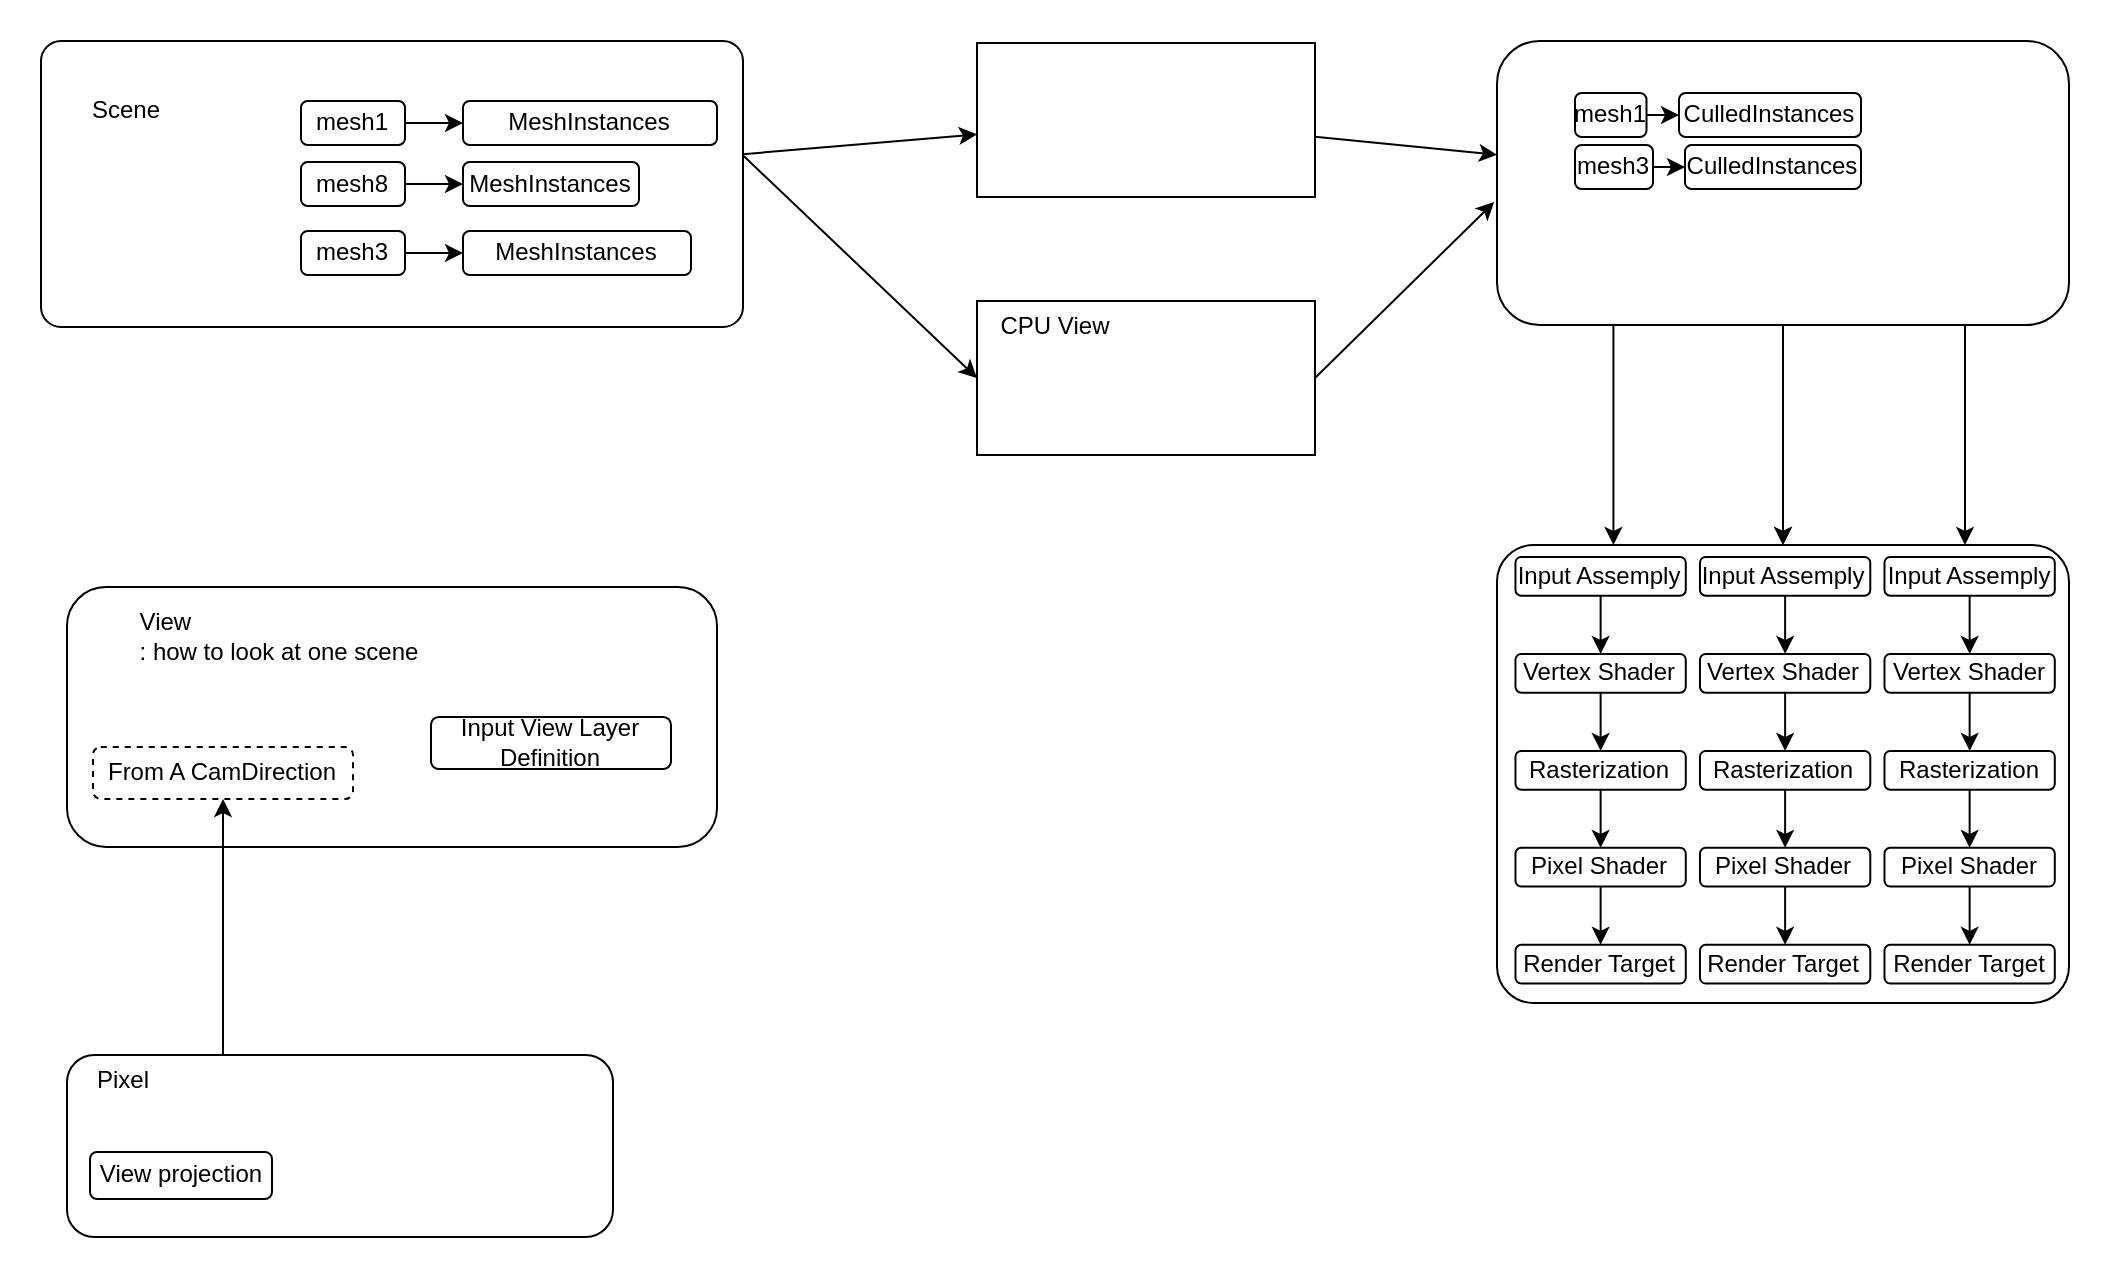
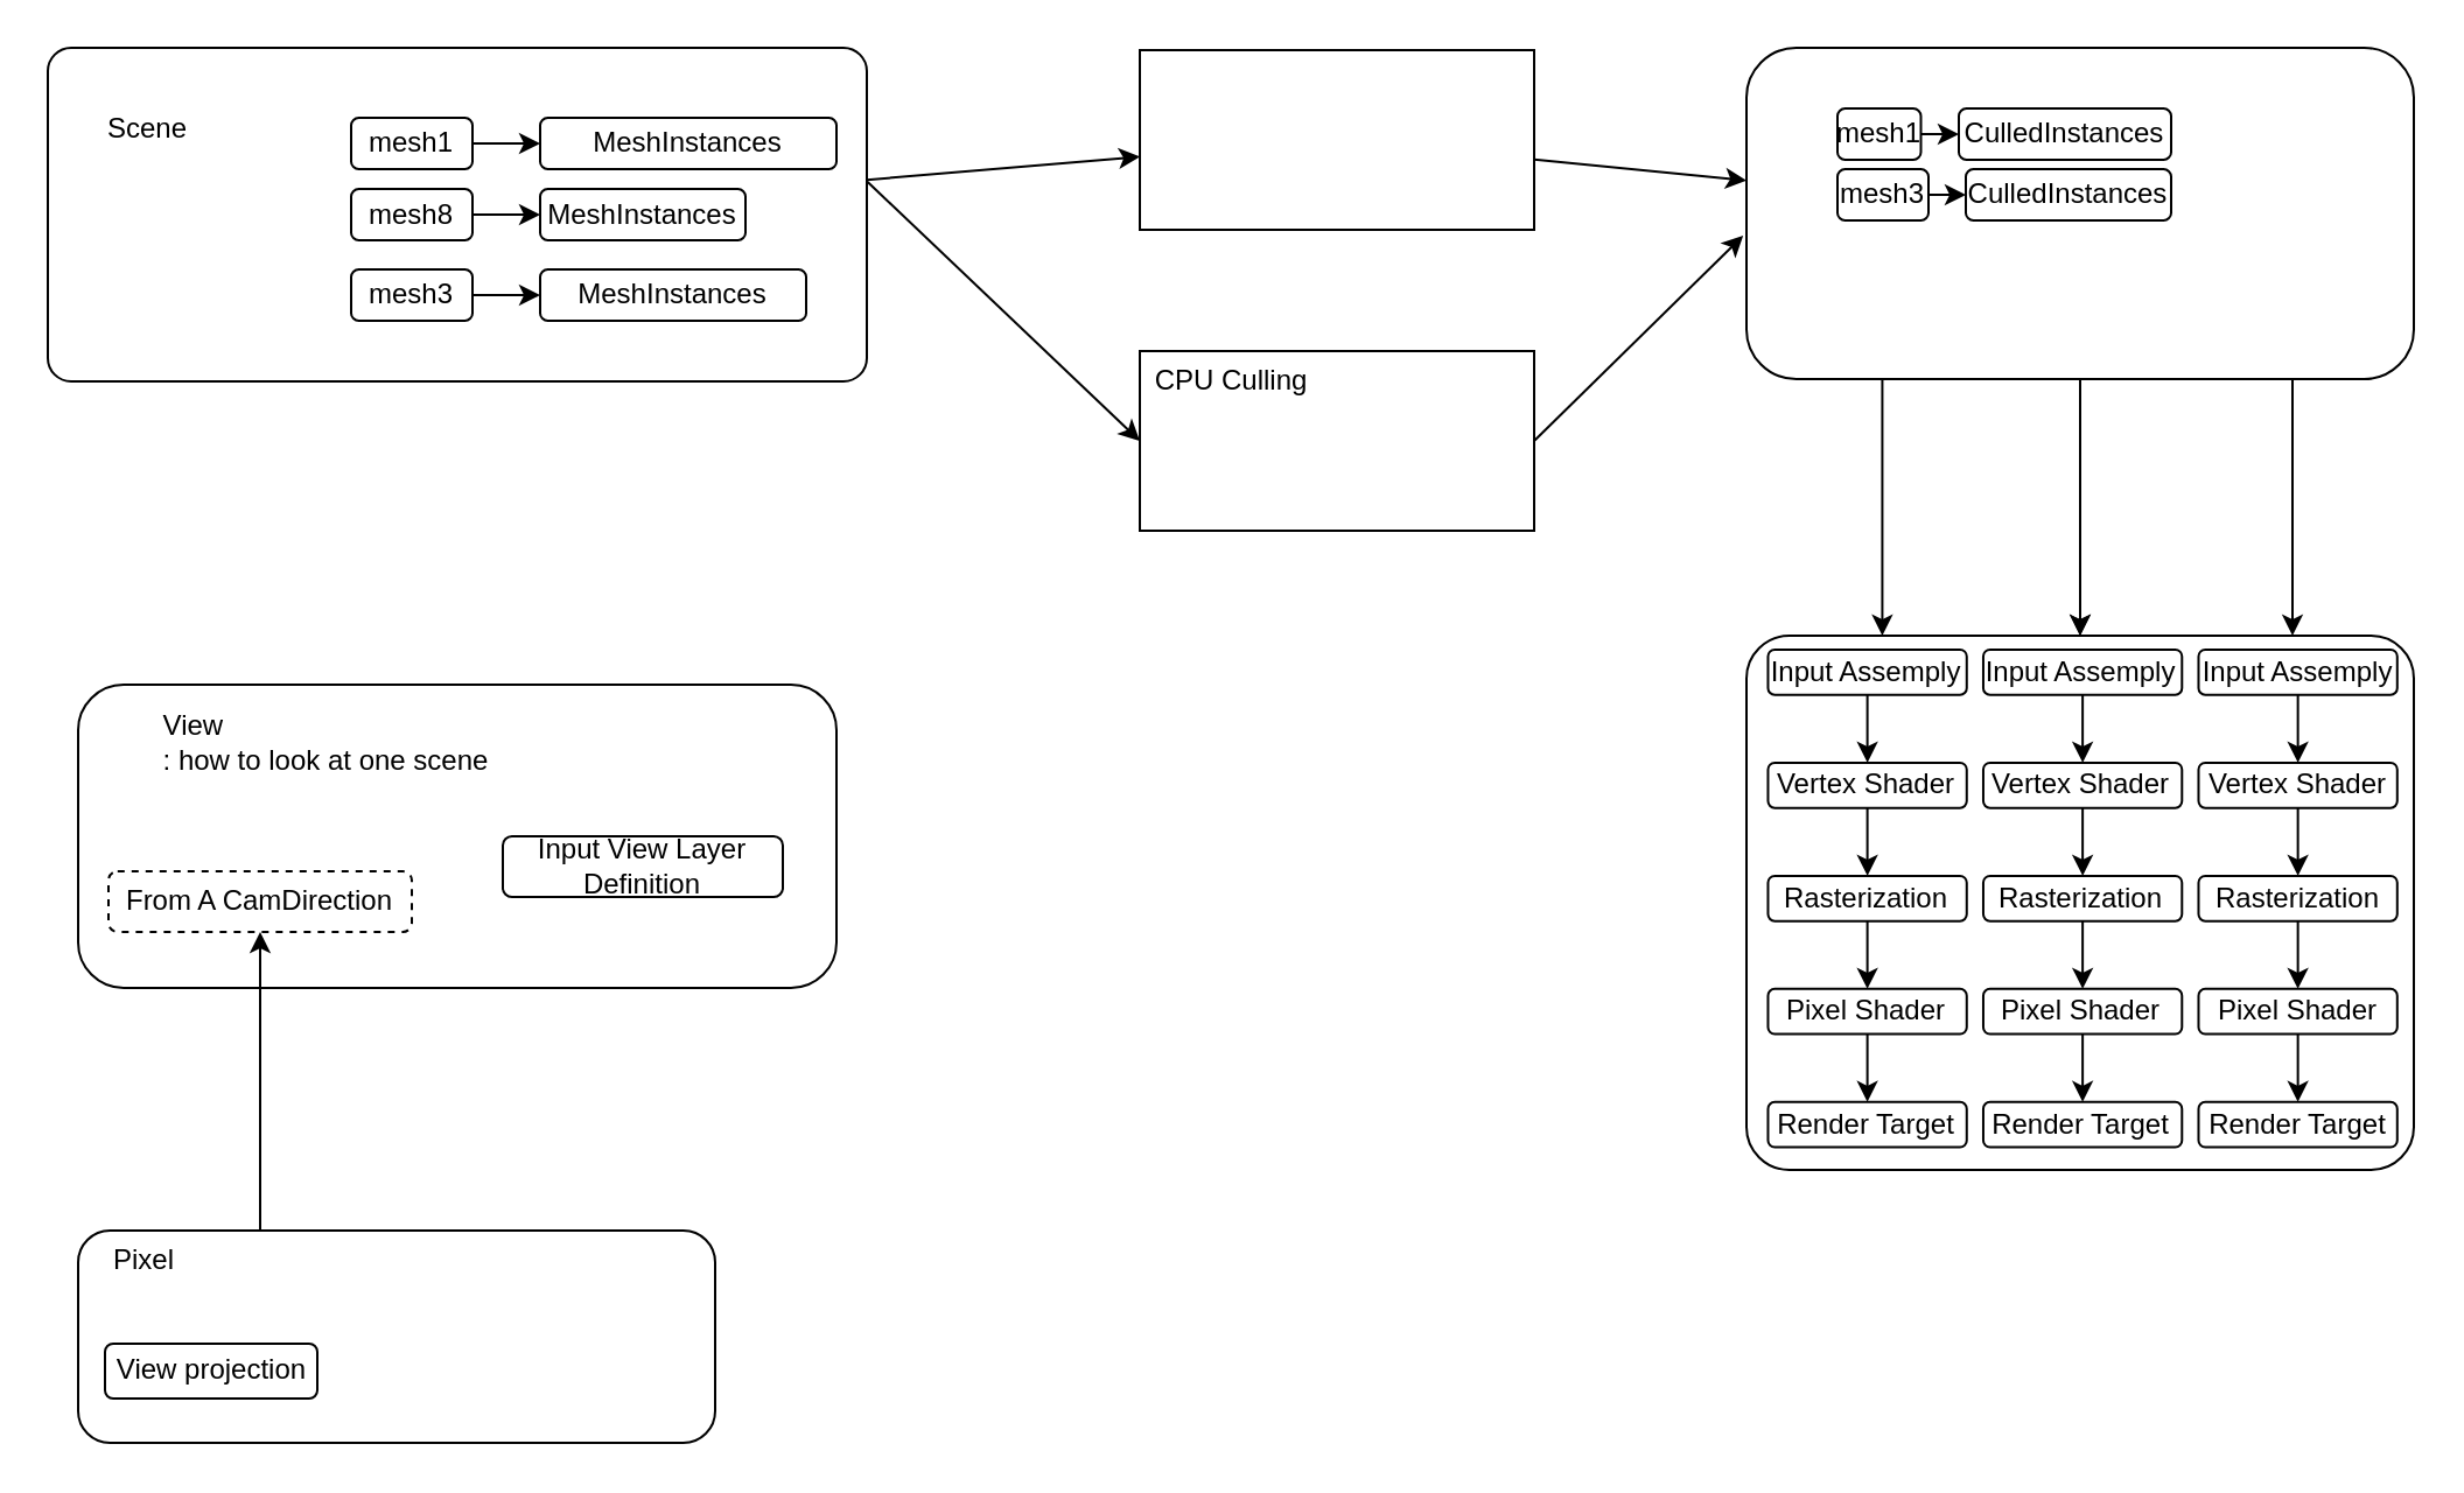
- <mxCell id="70" value="CPU View" style="text;html=1;align=center;verticalAlign=middle;resizable=0;points=[];autosize=1;strokeColor=none;fillColor=none;" vertex="1" parent="1"><mxGeometry x="481.5" y="150" width="91" height="26" as="geometry" /></mxCell>
+ <mxCell id="70" value="CPU Culling" style="text;html=1;align=center;verticalAlign=middle;resizable=0;points=[];autosize=1;strokeColor=none;fillColor=none;" vertex="1" parent="1"><mxGeometry x="481.5" y="150" width="91" height="26" as="geometry" /></mxCell>
